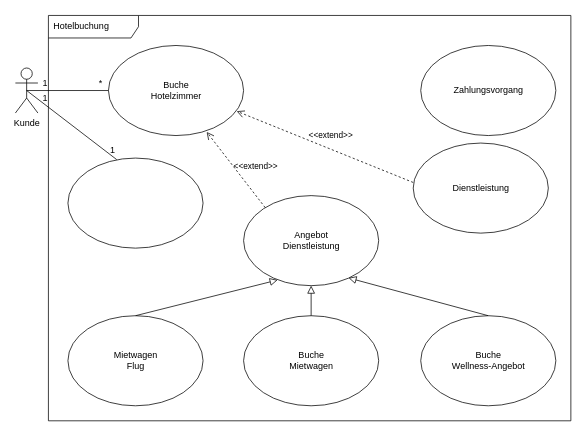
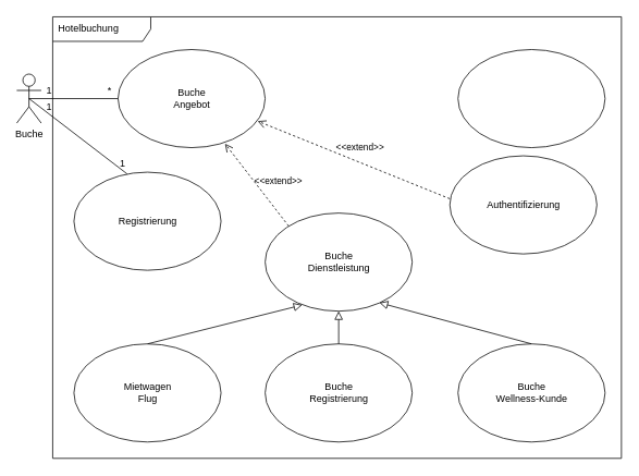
- <mxCell id="4" value="&lt;div&gt;Buche&lt;/div&gt;&lt;div&gt;Hotelzimmer&lt;br&gt;&lt;/div&gt;" style="html=1;strokeColor=none;fillColor=none;align=center;verticalAlign=middle;rotatable=0;" parent="3" vertex="1"><mxGeometry y="45" width="180" height="30" as="geometry" /></mxCell>
+ <mxCell id="4" value="&lt;div&gt;Buche&lt;/div&gt;&lt;div&gt;Angebot&lt;br&gt;&lt;/div&gt;" style="html=1;strokeColor=none;fillColor=none;align=center;verticalAlign=middle;rotatable=0;" parent="3" vertex="1"><mxGeometry y="45" width="180" height="30" as="geometry" /></mxCell>
- <mxCell id="6" value="Zahlungsvorgang" style="html=1;strokeColor=none;fillColor=none;align=center;verticalAlign=middle;rotatable=0;" parent="5" vertex="1"><mxGeometry y="45" width="180" height="30" as="geometry" /></mxCell>
- <mxCell id="17" value="Kunde" style="shape=umlActor;verticalLabelPosition=bottom;verticalAlign=top;html=1;" parent="1" vertex="1"><mxGeometry x="20" y="90" width="30" height="60" as="geometry" /></mxCell>
+ <mxCell id="17" value="Buche" style="shape=umlActor;verticalLabelPosition=bottom;verticalAlign=top;html=1;" parent="1" vertex="1"><mxGeometry x="20" y="90" width="30" height="60" as="geometry" /></mxCell>
- <mxCell id="10" value="Dienstleistung" style="html=1;strokeColor=none;fillColor=none;align=center;verticalAlign=middle;rotatable=0;" parent="9" vertex="1"><mxGeometry y="45" width="180" height="30" as="geometry" /></mxCell>
+ <mxCell id="10" value="Authentifizierung" style="html=1;strokeColor=none;fillColor=none;align=center;verticalAlign=middle;rotatable=0;" parent="9" vertex="1"><mxGeometry y="45" width="180" height="30" as="geometry" /></mxCell>
+ <mxCell id="27" value="Registrierung" style="html=1;strokeColor=none;fillColor=none;align=center;verticalAlign=middle;rotatable=0;" vertex="1" parent="26"><mxGeometry y="45" width="180" height="30" as="geometry" /></mxCell>
- <mxCell id="8" value="&lt;div&gt;Angebot&lt;/div&gt;&lt;div&gt;Dienstleistung&lt;br&gt;&lt;/div&gt;" style="html=1;strokeColor=none;fillColor=none;align=center;verticalAlign=middle;rotatable=0;" parent="7" vertex="1"><mxGeometry y="45" width="180" height="30" as="geometry" /></mxCell>
+ <mxCell id="8" value="&lt;div&gt;Buche&lt;/div&gt;&lt;div&gt;Dienstleistung&lt;br&gt;&lt;/div&gt;" style="html=1;strokeColor=none;fillColor=none;align=center;verticalAlign=middle;rotatable=0;" parent="7" vertex="1"><mxGeometry y="45" width="180" height="30" as="geometry" /></mxCell>
- <mxCell id="16" value="&lt;div&gt;Buche&lt;/div&gt;&lt;div&gt;Mietwagen&lt;br&gt;&lt;/div&gt;" style="html=1;strokeColor=none;fillColor=none;align=center;verticalAlign=middle;rotatable=0;" parent="15" vertex="1"><mxGeometry y="45" width="180" height="30" as="geometry" /></mxCell>
+ <mxCell id="16" value="&lt;div&gt;Buche&lt;/div&gt;&lt;div&gt;Registrierung&lt;br&gt;&lt;/div&gt;" style="html=1;strokeColor=none;fillColor=none;align=center;verticalAlign=middle;rotatable=0;" parent="15" vertex="1"><mxGeometry y="45" width="180" height="30" as="geometry" /></mxCell>
- <mxCell id="14" value="&lt;div&gt;Buche&lt;/div&gt;&lt;div&gt;Wellness-Angebot&lt;br&gt;&lt;/div&gt;" style="html=1;strokeColor=none;fillColor=none;align=center;verticalAlign=middle;rotatable=0;" parent="13" vertex="1"><mxGeometry y="45" width="180" height="30" as="geometry" /></mxCell>
+ <mxCell id="14" value="&lt;div&gt;Buche&lt;/div&gt;&lt;div&gt;Wellness-Kunde&lt;br&gt;&lt;/div&gt;" style="html=1;strokeColor=none;fillColor=none;align=center;verticalAlign=middle;rotatable=0;" parent="13" vertex="1"><mxGeometry y="45" width="180" height="30" as="geometry" /></mxCell>
